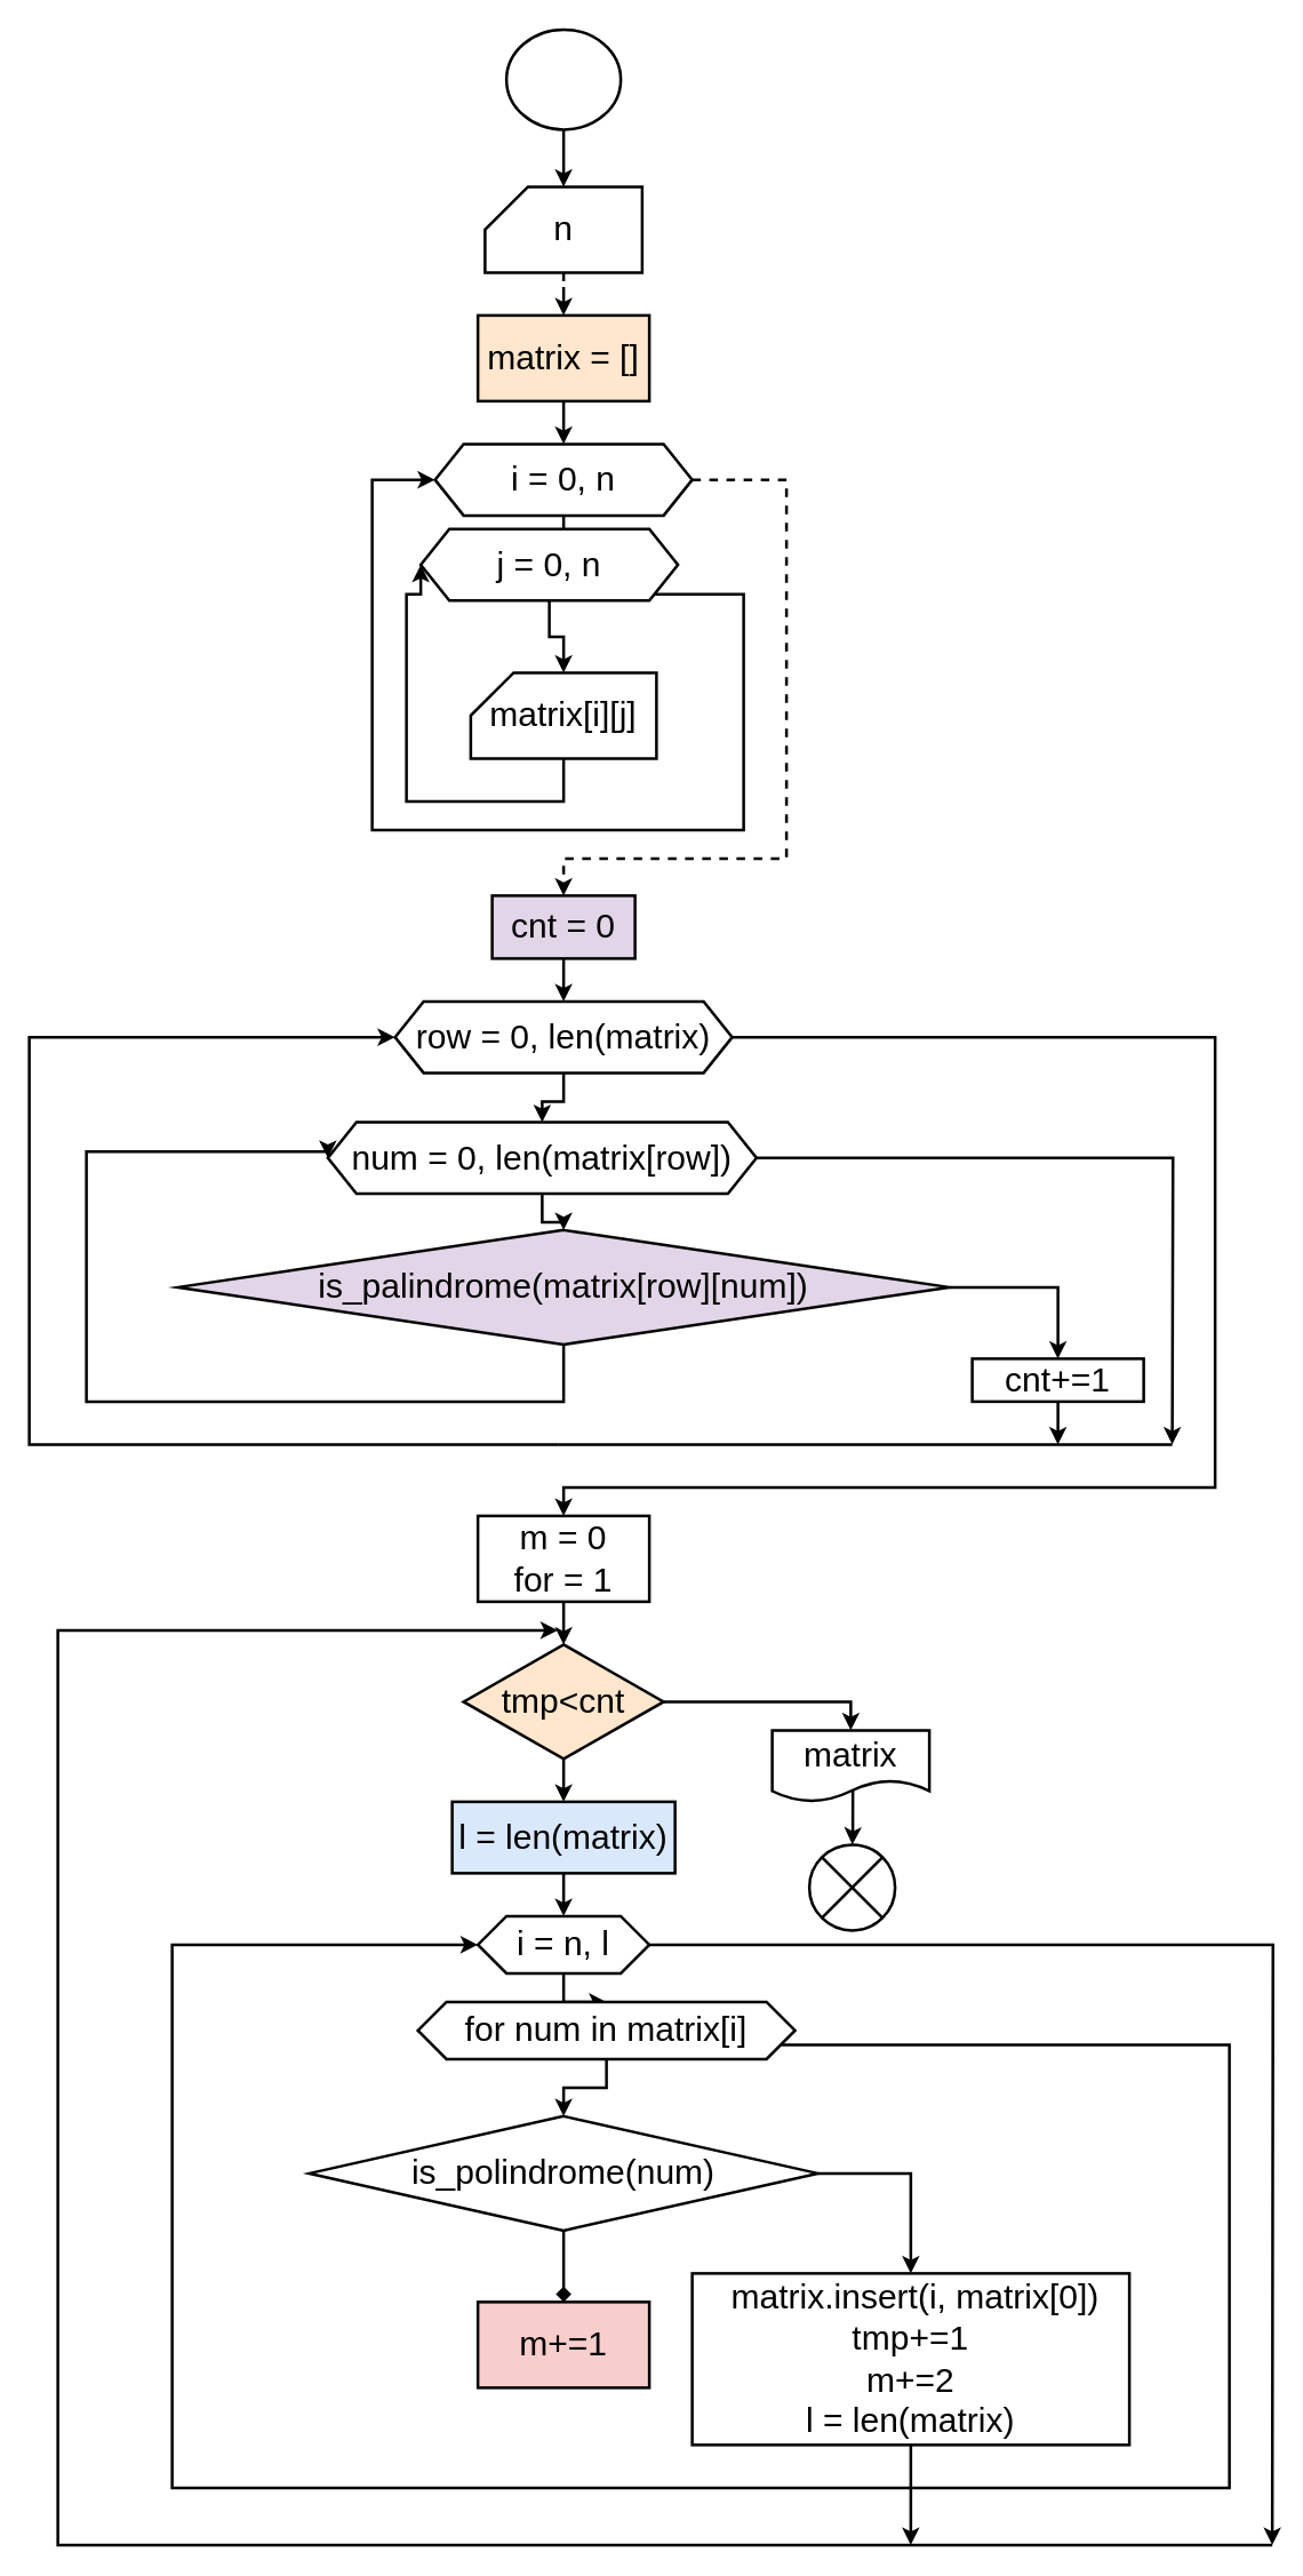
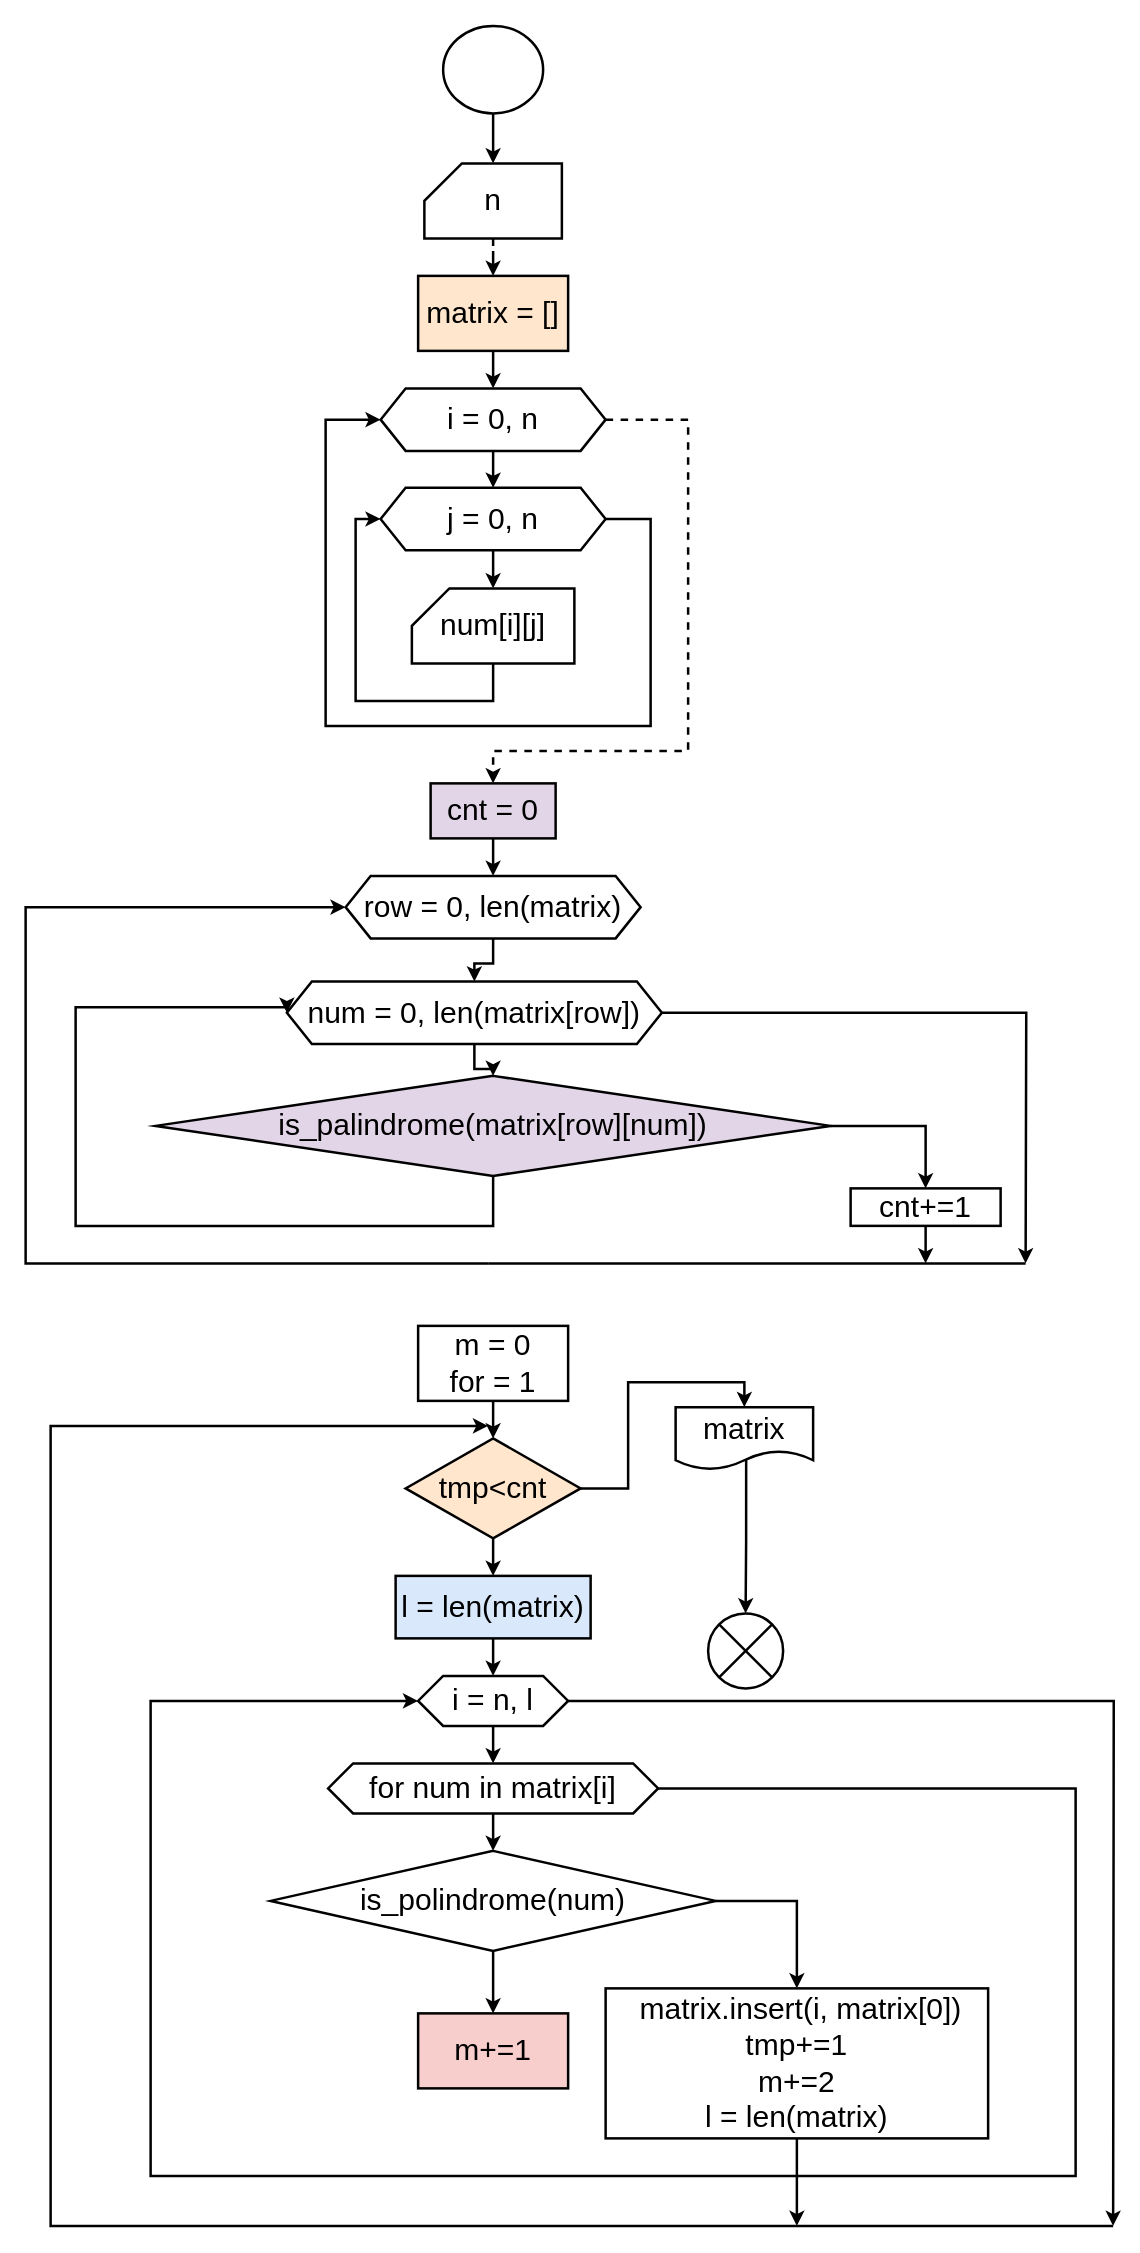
- <mxCell id="10" value="&lt;font style=&quot;font-size: 24px;&quot;&gt;j = 0, n&lt;/font&gt;" style="shape=hexagon;perimeter=hexagonPerimeter2;whiteSpace=wrap;html=1;fixedSize=1;strokeWidth=2;" vertex="1" parent="1"><mxGeometry x="294" y="369.5" width="180" height="50" as="geometry" /></mxCell>
+ <mxCell id="10" value="&lt;font style=&quot;font-size: 24px;&quot;&gt;j = 0, n&lt;/font&gt;" style="shape=hexagon;perimeter=hexagonPerimeter2;whiteSpace=wrap;html=1;fixedSize=1;strokeWidth=2;" vertex="1" parent="1"><mxGeometry x="304" y="389.5" width="180" height="50" as="geometry" /></mxCell>
- <mxCell id="14" value="&lt;font style=&quot;font-size: 24px;&quot;&gt;matrix[i][j]&lt;/font&gt;" style="shape=card;whiteSpace=wrap;html=1;strokeWidth=2;" vertex="1" parent="1"><mxGeometry x="329" y="470" width="130" height="60" as="geometry" /></mxCell>
+ <mxCell id="14" value="&lt;font style=&quot;font-size: 24px;&quot;&gt;num[i][j]&lt;/font&gt;" style="shape=card;whiteSpace=wrap;html=1;strokeWidth=2;" vertex="1" parent="1"><mxGeometry x="329" y="470" width="130" height="60" as="geometry" /></mxCell>
- <mxCell id="19" style="edgeStyle=orthogonalEdgeStyle;rounded=0;orthogonalLoop=1;jettySize=auto;html=1;entryX=0.5;entryY=0;entryDx=0;entryDy=0;strokeWidth=2;" edge="1" parent="1" source="20" target="31"><mxGeometry relative="1" as="geometry"><Array as="points"><mxPoint x="850" y="725" /><mxPoint x="850" y="1040" /><mxPoint x="394" y="1040" /></Array></mxGeometry></mxCell>
- <mxCell id="52" value="&lt;font style=&quot;font-size: 24px;&quot;&gt;matrix&lt;/font&gt;" style="shape=document;whiteSpace=wrap;html=1;boundedLbl=1;strokeWidth=2;" vertex="1" parent="1"><mxGeometry x="540" y="1210" width="110" height="50" as="geometry" /></mxCell>
+ <mxCell id="52" value="&lt;font style=&quot;font-size: 24px;&quot;&gt;matrix&lt;/font&gt;" style="shape=document;whiteSpace=wrap;html=1;boundedLbl=1;strokeWidth=2;" vertex="1" parent="1"><mxGeometry x="540" y="1125" width="110" height="50" as="geometry" /></mxCell>
- <mxCell id="43" value="&lt;font style=&quot;font-size: 24px;&quot;&gt;for num in matrix[i]&lt;/font&gt;" style="shape=hexagon;perimeter=hexagonPerimeter2;whiteSpace=wrap;html=1;fixedSize=1;strokeWidth=2;" vertex="1" parent="1"><mxGeometry x="292" y="1400" width="264" height="40" as="geometry" /></mxCell>
+ <mxCell id="43" value="&lt;font style=&quot;font-size: 24px;&quot;&gt;for num in matrix[i]&lt;/font&gt;" style="shape=hexagon;perimeter=hexagonPerimeter2;whiteSpace=wrap;html=1;fixedSize=1;strokeWidth=2;" vertex="1" parent="1"><mxGeometry x="262" y="1410" width="264" height="40" as="geometry" /></mxCell>
- <mxCell id="45" value="" style="edgeStyle=orthogonalEdgeStyle;rounded=0;orthogonalLoop=1;jettySize=auto;html=1;strokeWidth=2;endArrow=diamond;" edge="1" parent="1" source="46" target="49"><mxGeometry relative="1" as="geometry" /></mxCell>
+ <mxCell id="45" value="" style="edgeStyle=orthogonalEdgeStyle;rounded=0;orthogonalLoop=1;jettySize=auto;html=1;strokeWidth=2;" edge="1" parent="1" source="46" target="49"><mxGeometry relative="1" as="geometry" /></mxCell>
